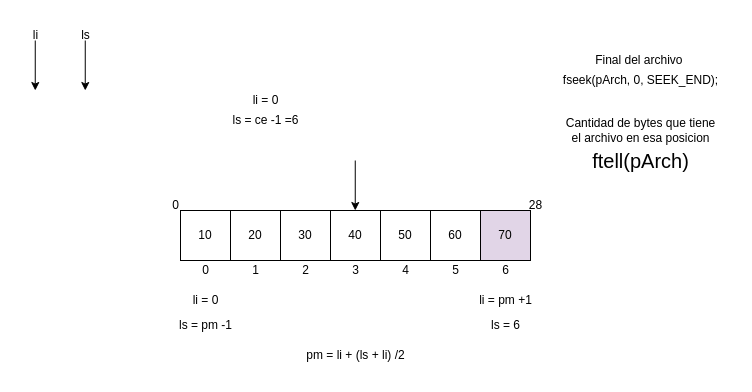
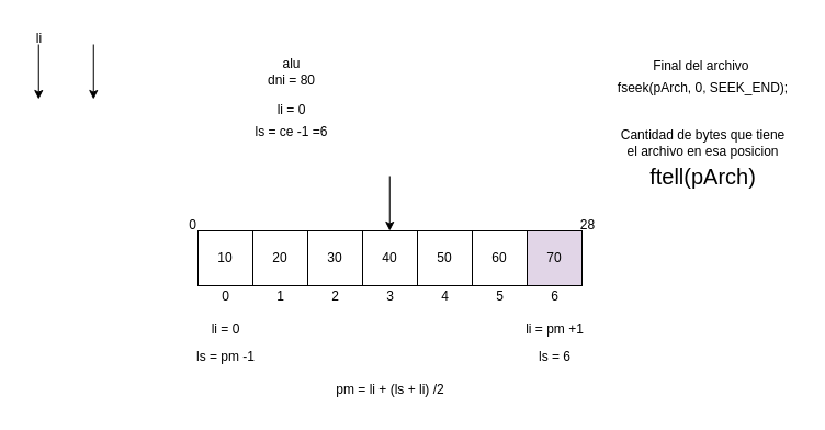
- <mxCell id="37" value="ls" style="text;html=1;align=center;verticalAlign=middle;resizable=0;points=[];autosize=1;strokeColor=none;fillColor=none;fontSize=12;" vertex="1" parent="35"><mxGeometry width="30" height="30" as="geometry" /></mxCell>
+ <mxCell id="9" value="alu &lt;br&gt;dni = 80" style="text;html=1;align=center;verticalAlign=middle;resizable=0;points=[];autosize=1;strokeColor=none;fillColor=none;" parent="1" vertex="1"><mxGeometry x="230" y="45" width="70" height="40" as="geometry" /></mxCell>
